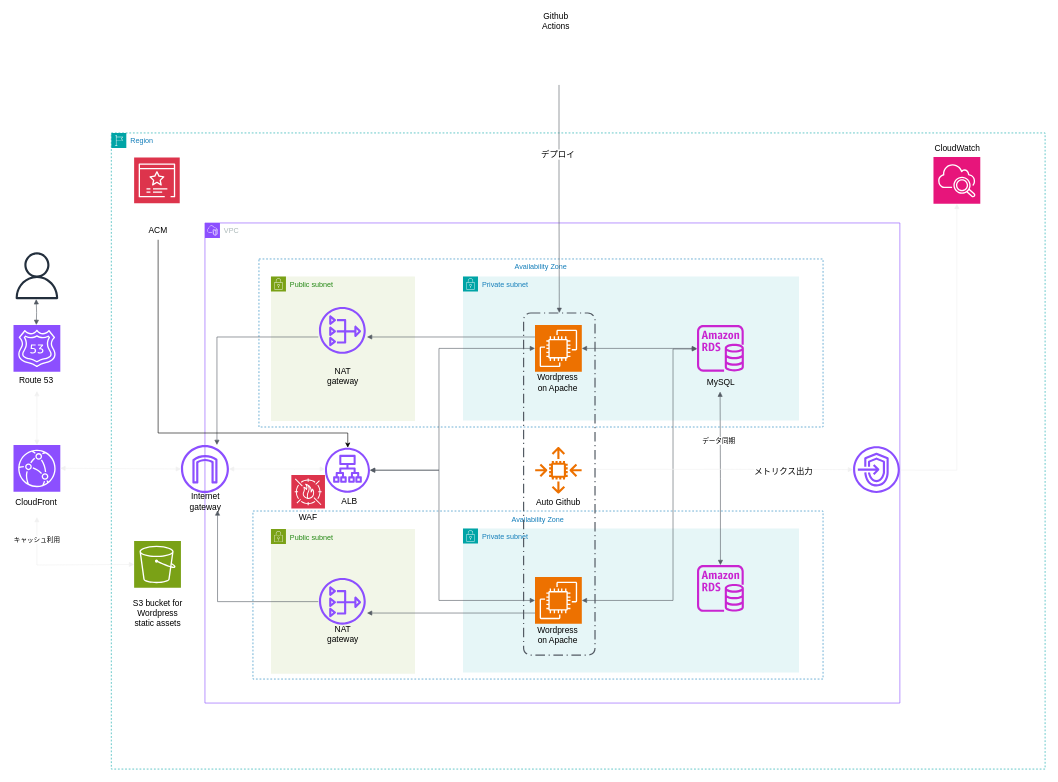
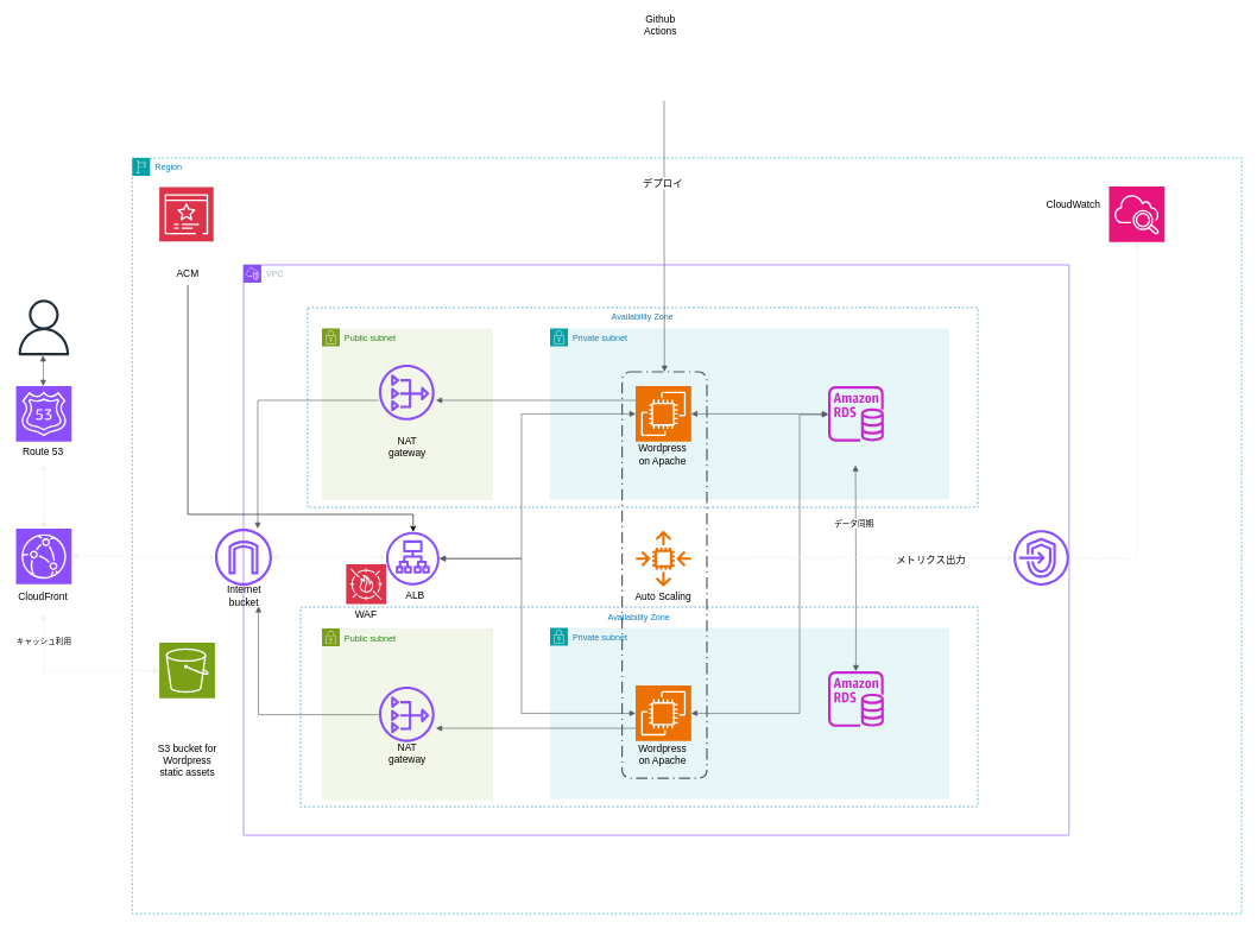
- <mxCell id="33" value="&lt;font style=&quot;font-size: 14px;&quot;&gt;CloudWatch&lt;/font&gt;" style="text;strokeColor=none;align=center;fillColor=none;html=1;verticalAlign=middle;whiteSpace=wrap;rounded=0;" parent="21" vertex="1"><mxGeometry x="1370" y="10" width="80" height="30" as="geometry" /></mxCell>
+ <mxCell id="33" value="&lt;font style=&quot;font-size: 14px;&quot;&gt;CloudWatch&lt;/font&gt;" style="text;strokeColor=none;align=center;fillColor=none;html=1;verticalAlign=middle;whiteSpace=wrap;rounded=0;" parent="21" vertex="1"><mxGeometry x="1280" y="50" width="80" height="30" as="geometry" /></mxCell>
- <mxCell id="10" value="&lt;font color=&quot;#000000&quot; style=&quot;font-size: 14px;&quot;&gt;MySQL&lt;/font&gt;" style="text;strokeColor=none;align=center;fillColor=none;html=1;verticalAlign=middle;whiteSpace=wrap;rounded=0;" parent="6" vertex="1"><mxGeometry x="390" y="162" width="80" height="30" as="geometry" /></mxCell>
- <mxCell id="42" value="&lt;font style=&quot;font-size: 14px;&quot;&gt;Internet gateway&lt;/font&gt;" style="text;strokeColor=none;align=center;fillColor=none;html=1;verticalAlign=middle;whiteSpace=wrap;rounded=0;" parent="1" vertex="1"><mxGeometry x="302" y="820" width="80" height="30" as="geometry" /></mxCell>
+ <mxCell id="42" value="&lt;font style=&quot;font-size: 14px;&quot;&gt;Internet bucket&lt;/font&gt;" style="text;strokeColor=none;align=center;fillColor=none;html=1;verticalAlign=middle;whiteSpace=wrap;rounded=0;" parent="1" vertex="1"><mxGeometry x="302" y="820" width="80" height="30" as="geometry" /></mxCell>
- <mxCell id="36" value="&lt;font style=&quot;font-size: 14px;&quot;&gt;Auto Github&lt;/font&gt;" style="text;strokeColor=none;align=center;fillColor=none;html=1;verticalAlign=middle;whiteSpace=wrap;rounded=0;" parent="1" vertex="1"><mxGeometry x="885" y="822" width="90" height="30" as="geometry" /></mxCell>
+ <mxCell id="36" value="&lt;font style=&quot;font-size: 14px;&quot;&gt;Auto Scaling&lt;/font&gt;" style="text;strokeColor=none;align=center;fillColor=none;html=1;verticalAlign=middle;whiteSpace=wrap;rounded=0;" parent="1" vertex="1"><mxGeometry x="885" y="822" width="90" height="30" as="geometry" /></mxCell>
- <mxCell id="23" value="&lt;font style=&quot;font-size: 14px;&quot;&gt;S3 bucket for Wordpress static assets&lt;/font&gt;" style="text;strokeColor=none;align=center;fillColor=none;html=1;verticalAlign=middle;whiteSpace=wrap;rounded=0;" parent="21" vertex="1"><mxGeometry x="27.5" y="758" width="99" height="83" as="geometry" /></mxCell>
+ <mxCell id="23" value="&lt;font style=&quot;font-size: 14px;&quot;&gt;S3 bucket for Wordpress static assets&lt;/font&gt;" style="text;strokeColor=none;align=center;fillColor=none;html=1;verticalAlign=middle;whiteSpace=wrap;rounded=0;" parent="21" vertex="1"><mxGeometry x="27.5" y="803" width="99" height="83" as="geometry" /></mxCell>
